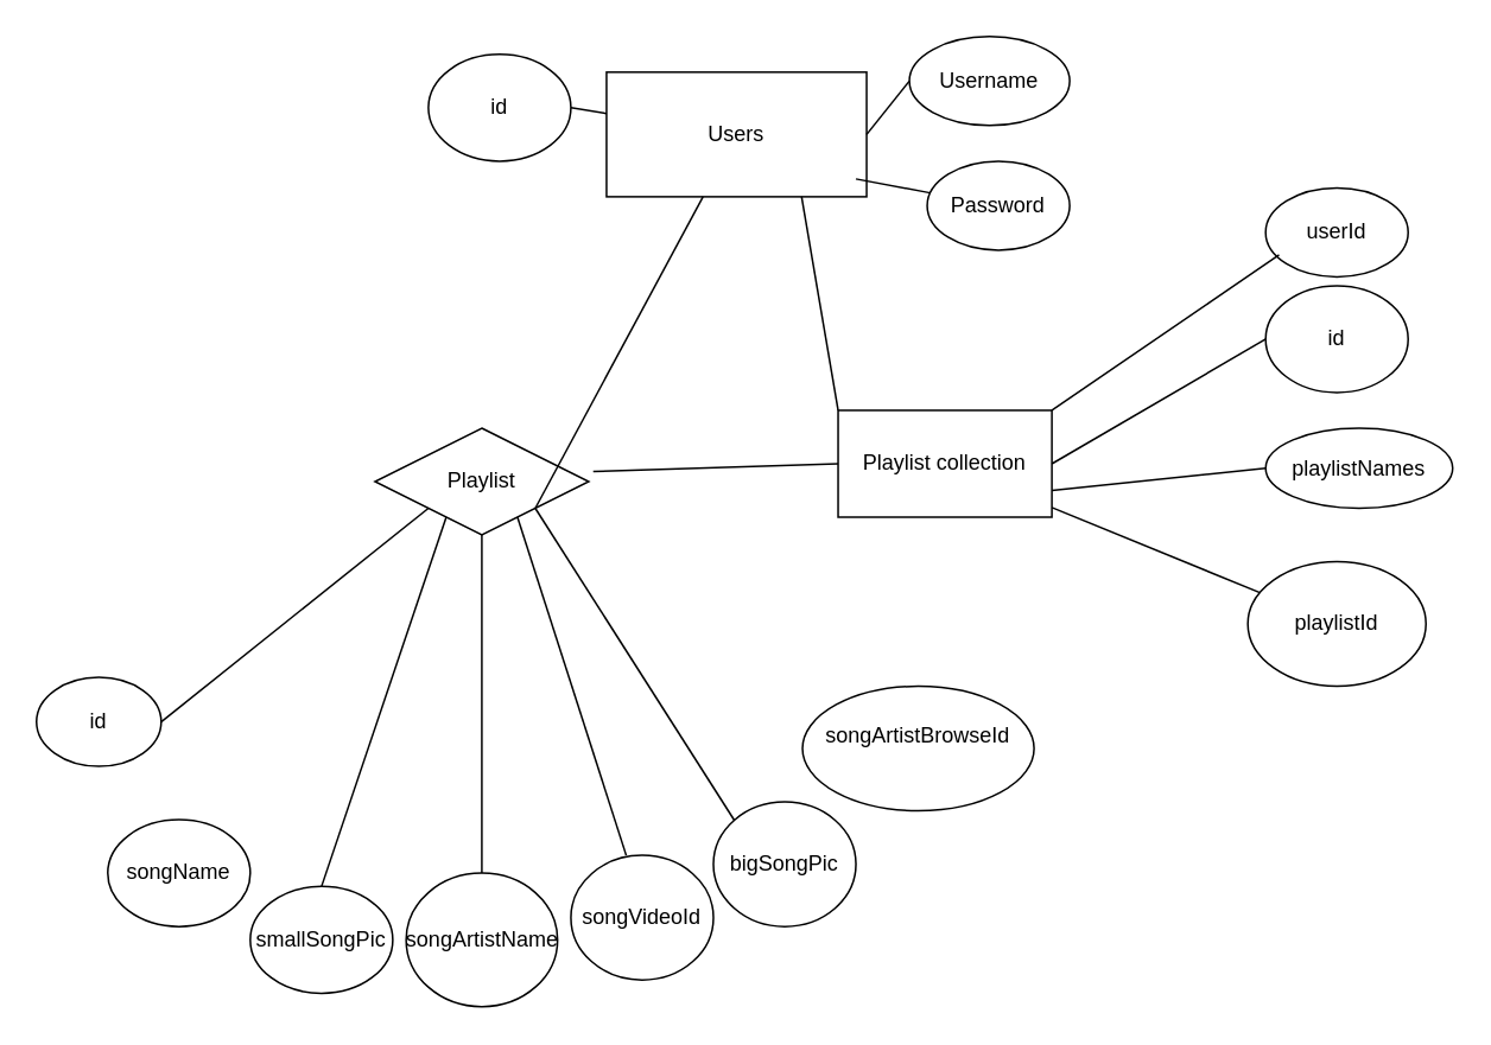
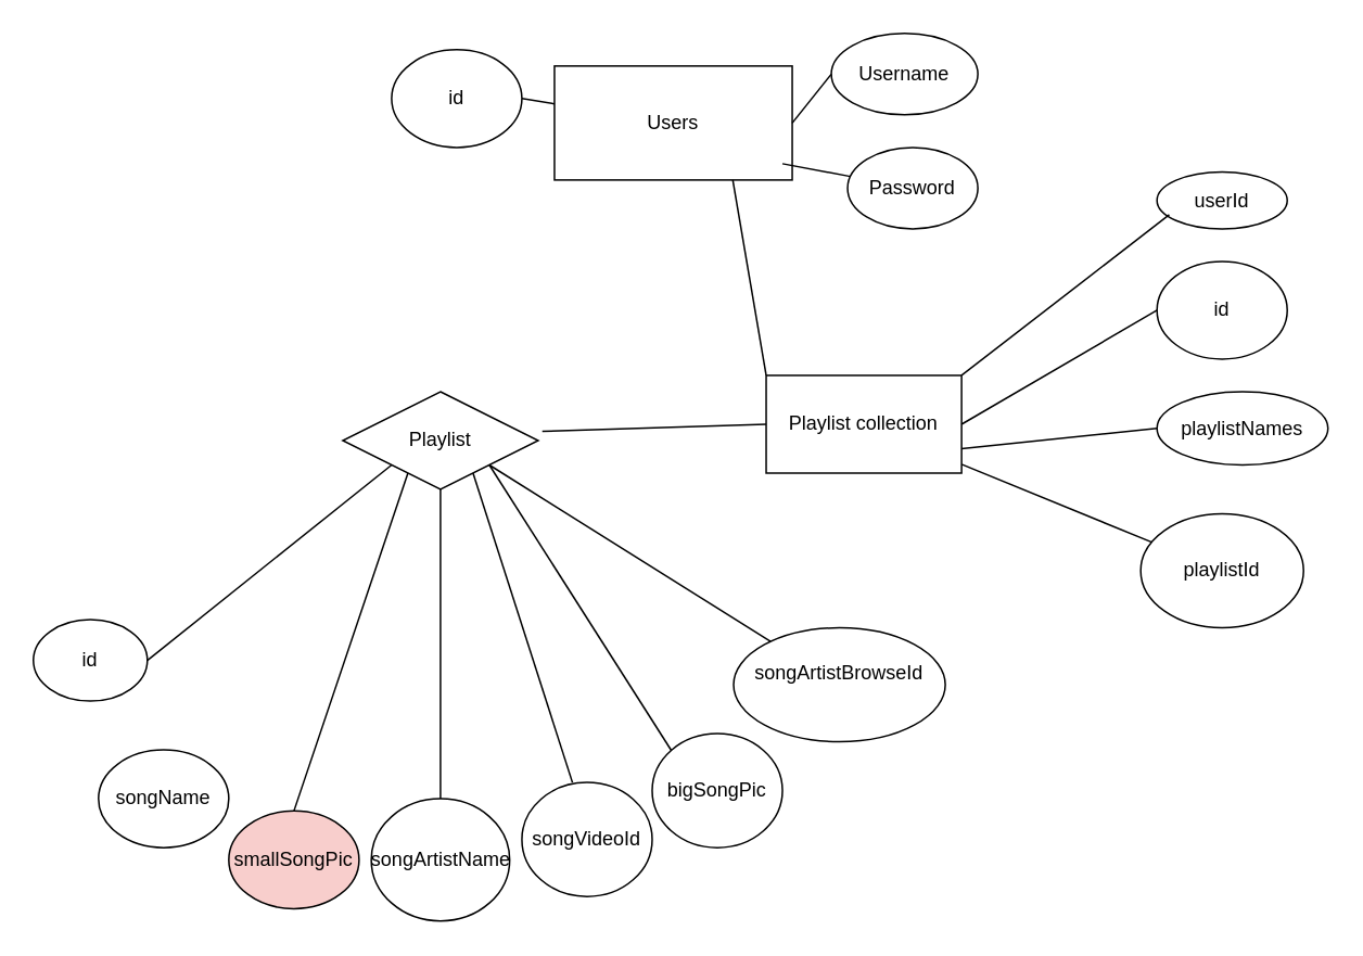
- <mxCell id="17" value="&lt;div&gt;userId&lt;/div&gt;" style="ellipse;whiteSpace=wrap;html=1;" parent="1" vertex="1"><mxGeometry x="710" y="105" width="80" height="50" as="geometry" /></mxCell>
+ <mxCell id="17" value="&lt;div&gt;userId&lt;/div&gt;" style="ellipse;whiteSpace=wrap;html=1;" parent="1" vertex="1"><mxGeometry x="710" y="105" width="80" height="35" as="geometry" /></mxCell>
- <mxCell id="30" value="" style="endArrow=none;html=1;exitX=1;exitY=1;exitDx=0;exitDy=0;" edge="1" parent="1" source="5" target="2"><mxGeometry width="50" height="50" relative="1" as="geometry"><mxPoint x="390" y="450" as="sourcePoint" /><mxPoint x="440" y="400" as="targetPoint" /></mxGeometry></mxCell>
+ <mxCell id="30" value="" style="endArrow=none;html=1;exitX=1;exitY=1;exitDx=0;exitDy=0;" edge="1" parent="1" source="5" target="14"><mxGeometry width="50" height="50" relative="1" as="geometry"><mxPoint x="390" y="450" as="sourcePoint" /><mxPoint x="440" y="400" as="targetPoint" /></mxGeometry></mxCell>
- <mxCell id="11" value="&lt;div&gt;smallSongPic&lt;/div&gt;" style="ellipse;whiteSpace=wrap;html=1;" parent="1" vertex="1"><mxGeometry x="140" y="497.5" width="80" height="60" as="geometry" /></mxCell>
+ <mxCell id="11" value="&lt;div&gt;smallSongPic&lt;/div&gt;" style="ellipse;whiteSpace=wrap;html=1;fillColor=#f8cecc;" parent="1" vertex="1"><mxGeometry x="140" y="497.5" width="80" height="60" as="geometry" /></mxCell>
